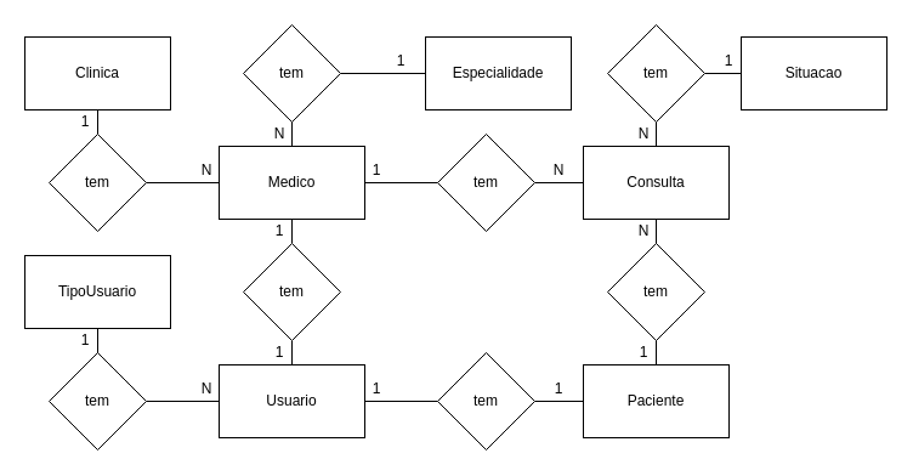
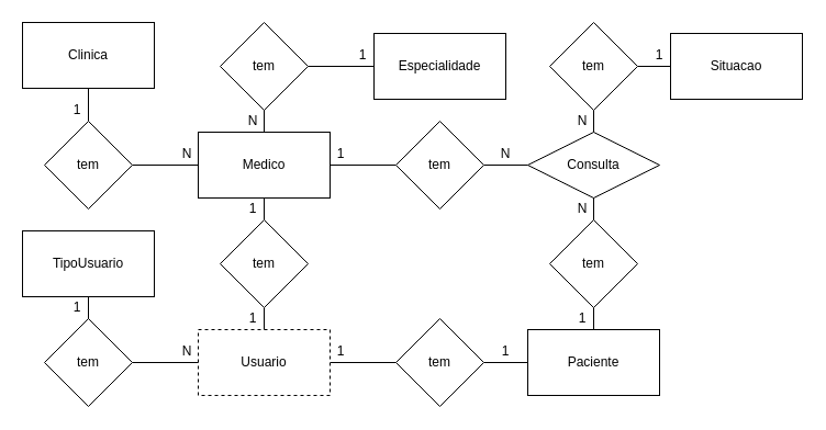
- <mxCell id="3" value="Clinica" style="rounded=0;whiteSpace=wrap;html=1;" parent="1" vertex="1"><mxGeometry x="20" y="30" width="120" height="60" as="geometry" /></mxCell>
+ <mxCell id="3" value="Clinica" style="rounded=0;whiteSpace=wrap;html=1;" parent="1" vertex="1"><mxGeometry x="20" y="20" width="120" height="60" as="geometry" /></mxCell>
- <mxCell id="22" value="Especialidade" style="rounded=0;whiteSpace=wrap;html=1;" parent="1" vertex="1"><mxGeometry x="350" y="30" width="120" height="60" as="geometry" /></mxCell>
+ <mxCell id="22" value="Especialidade" style="rounded=0;whiteSpace=wrap;html=1;" parent="1" vertex="1"><mxGeometry x="340" y="30" width="120" height="60" as="geometry" /></mxCell>
- <mxCell id="4" value="Consulta" style="rounded=0;whiteSpace=wrap;html=1;" parent="1" vertex="1"><mxGeometry x="480" y="120" width="120" height="60" as="geometry" /></mxCell>
+ <mxCell id="4" value="Consulta" style="rhombus;whiteSpace=wrap;html=1;" parent="1" vertex="1"><mxGeometry x="480" y="120" width="120" height="60" as="geometry" /></mxCell>
- <mxCell id="16" value="Usuario" style="rounded=0;whiteSpace=wrap;html=1;" parent="1" vertex="1"><mxGeometry x="180" y="300" width="120" height="60" as="geometry" /></mxCell>
+ <mxCell id="16" value="Usuario" style="rounded=0;whiteSpace=wrap;html=1;dashed=1;" parent="1" vertex="1"><mxGeometry x="180" y="300" width="120" height="60" as="geometry" /></mxCell>
